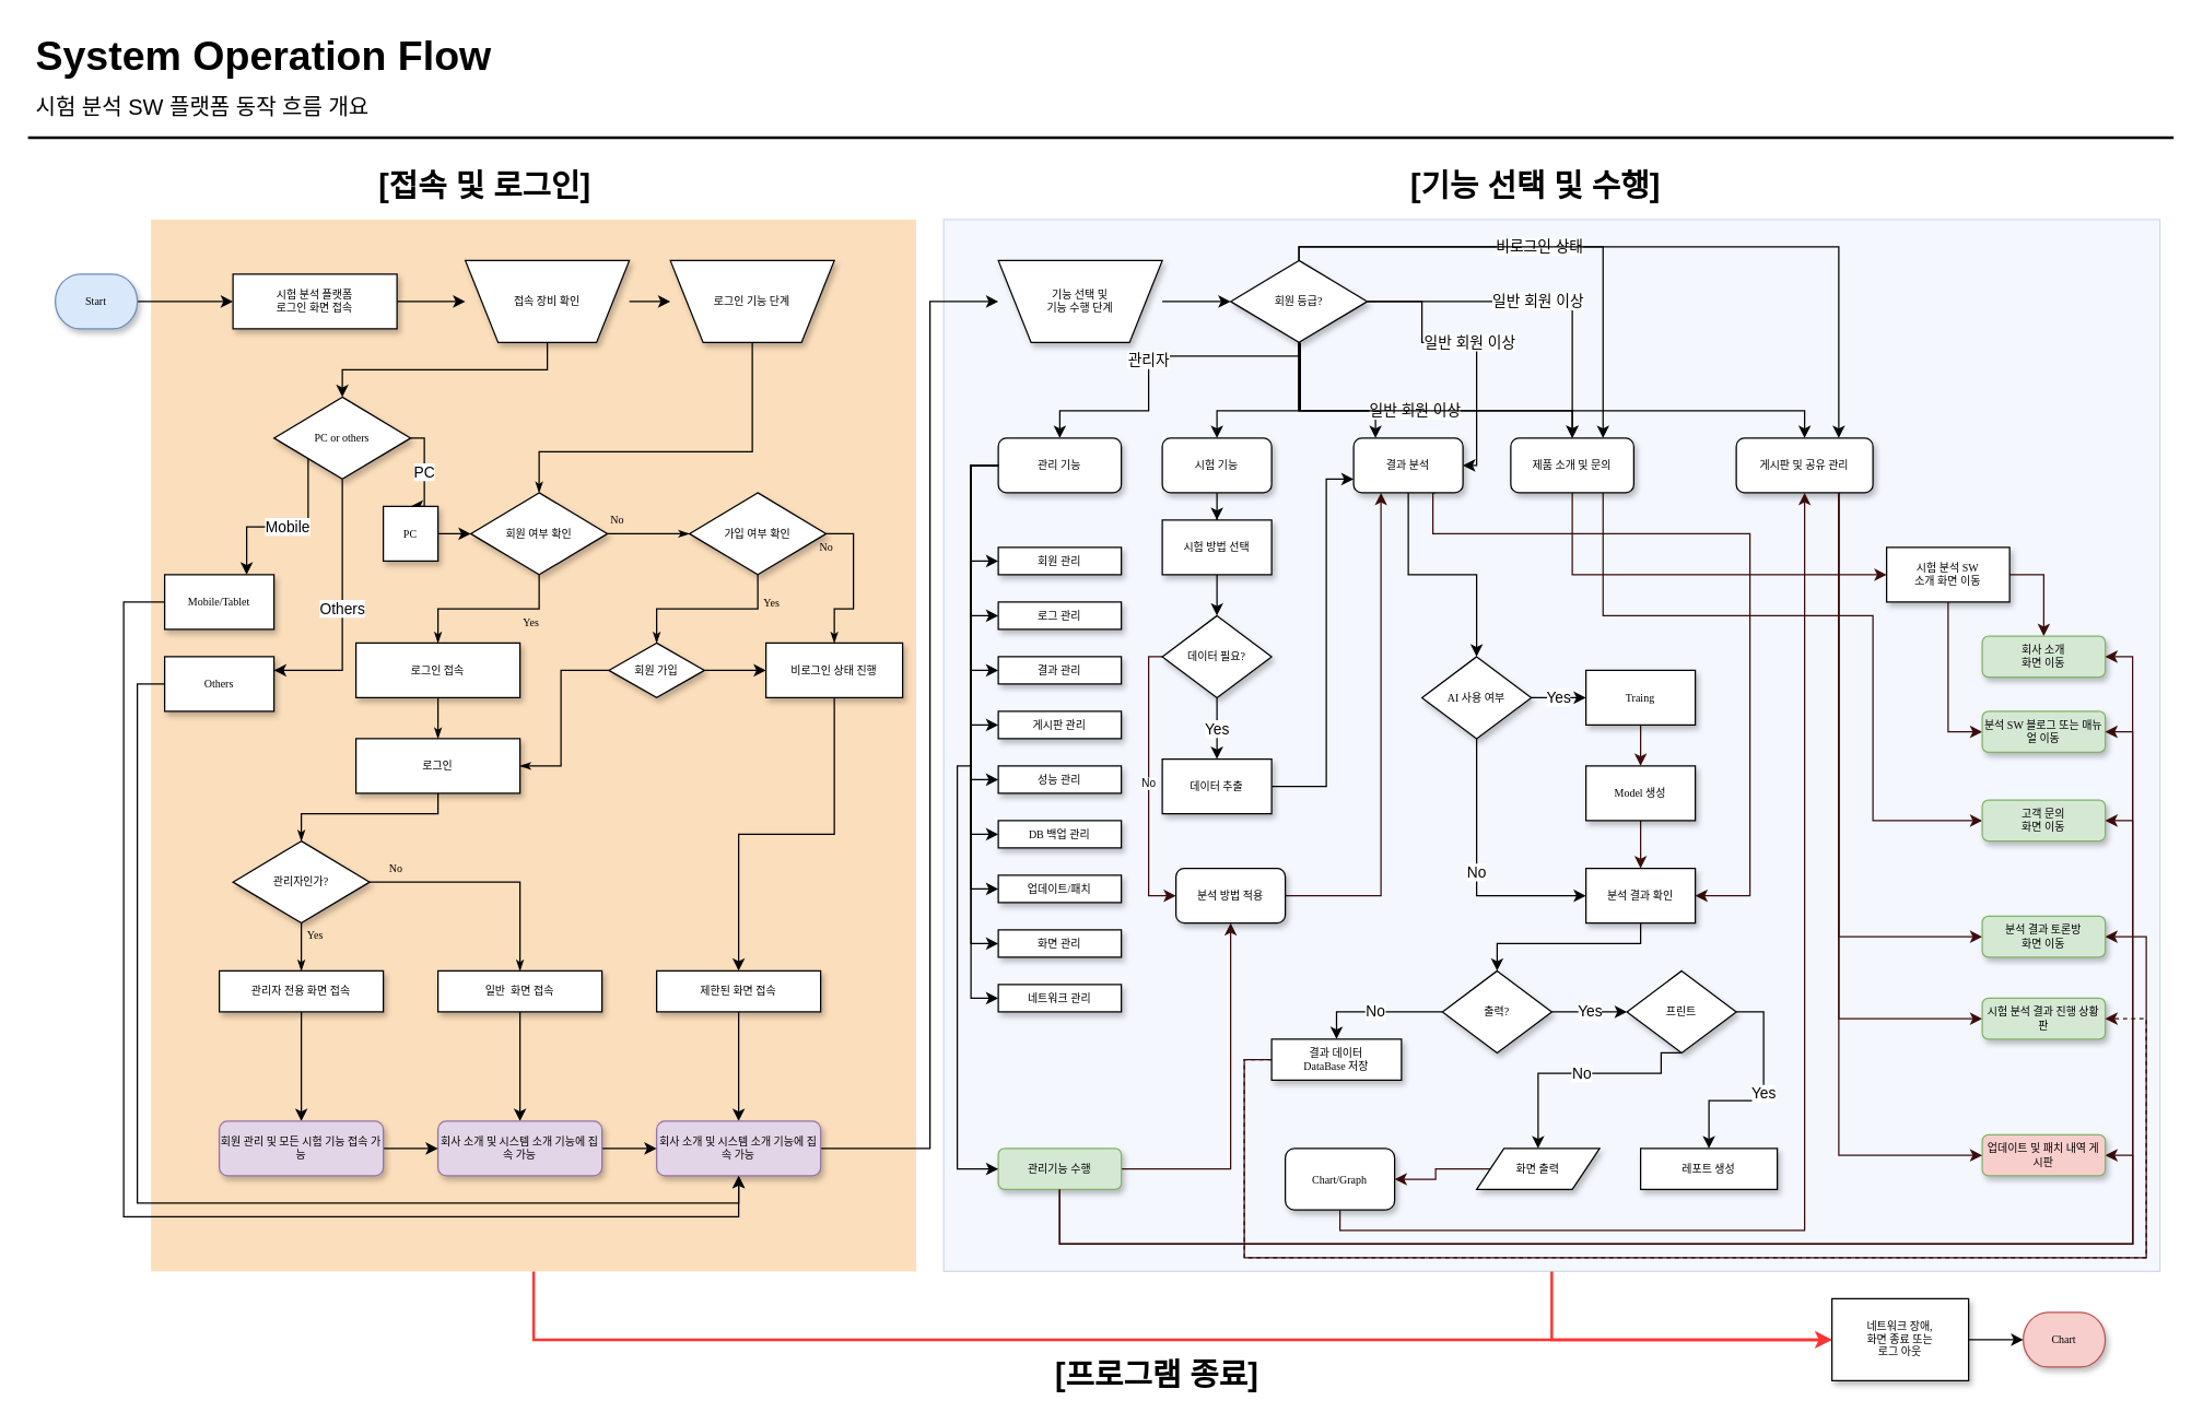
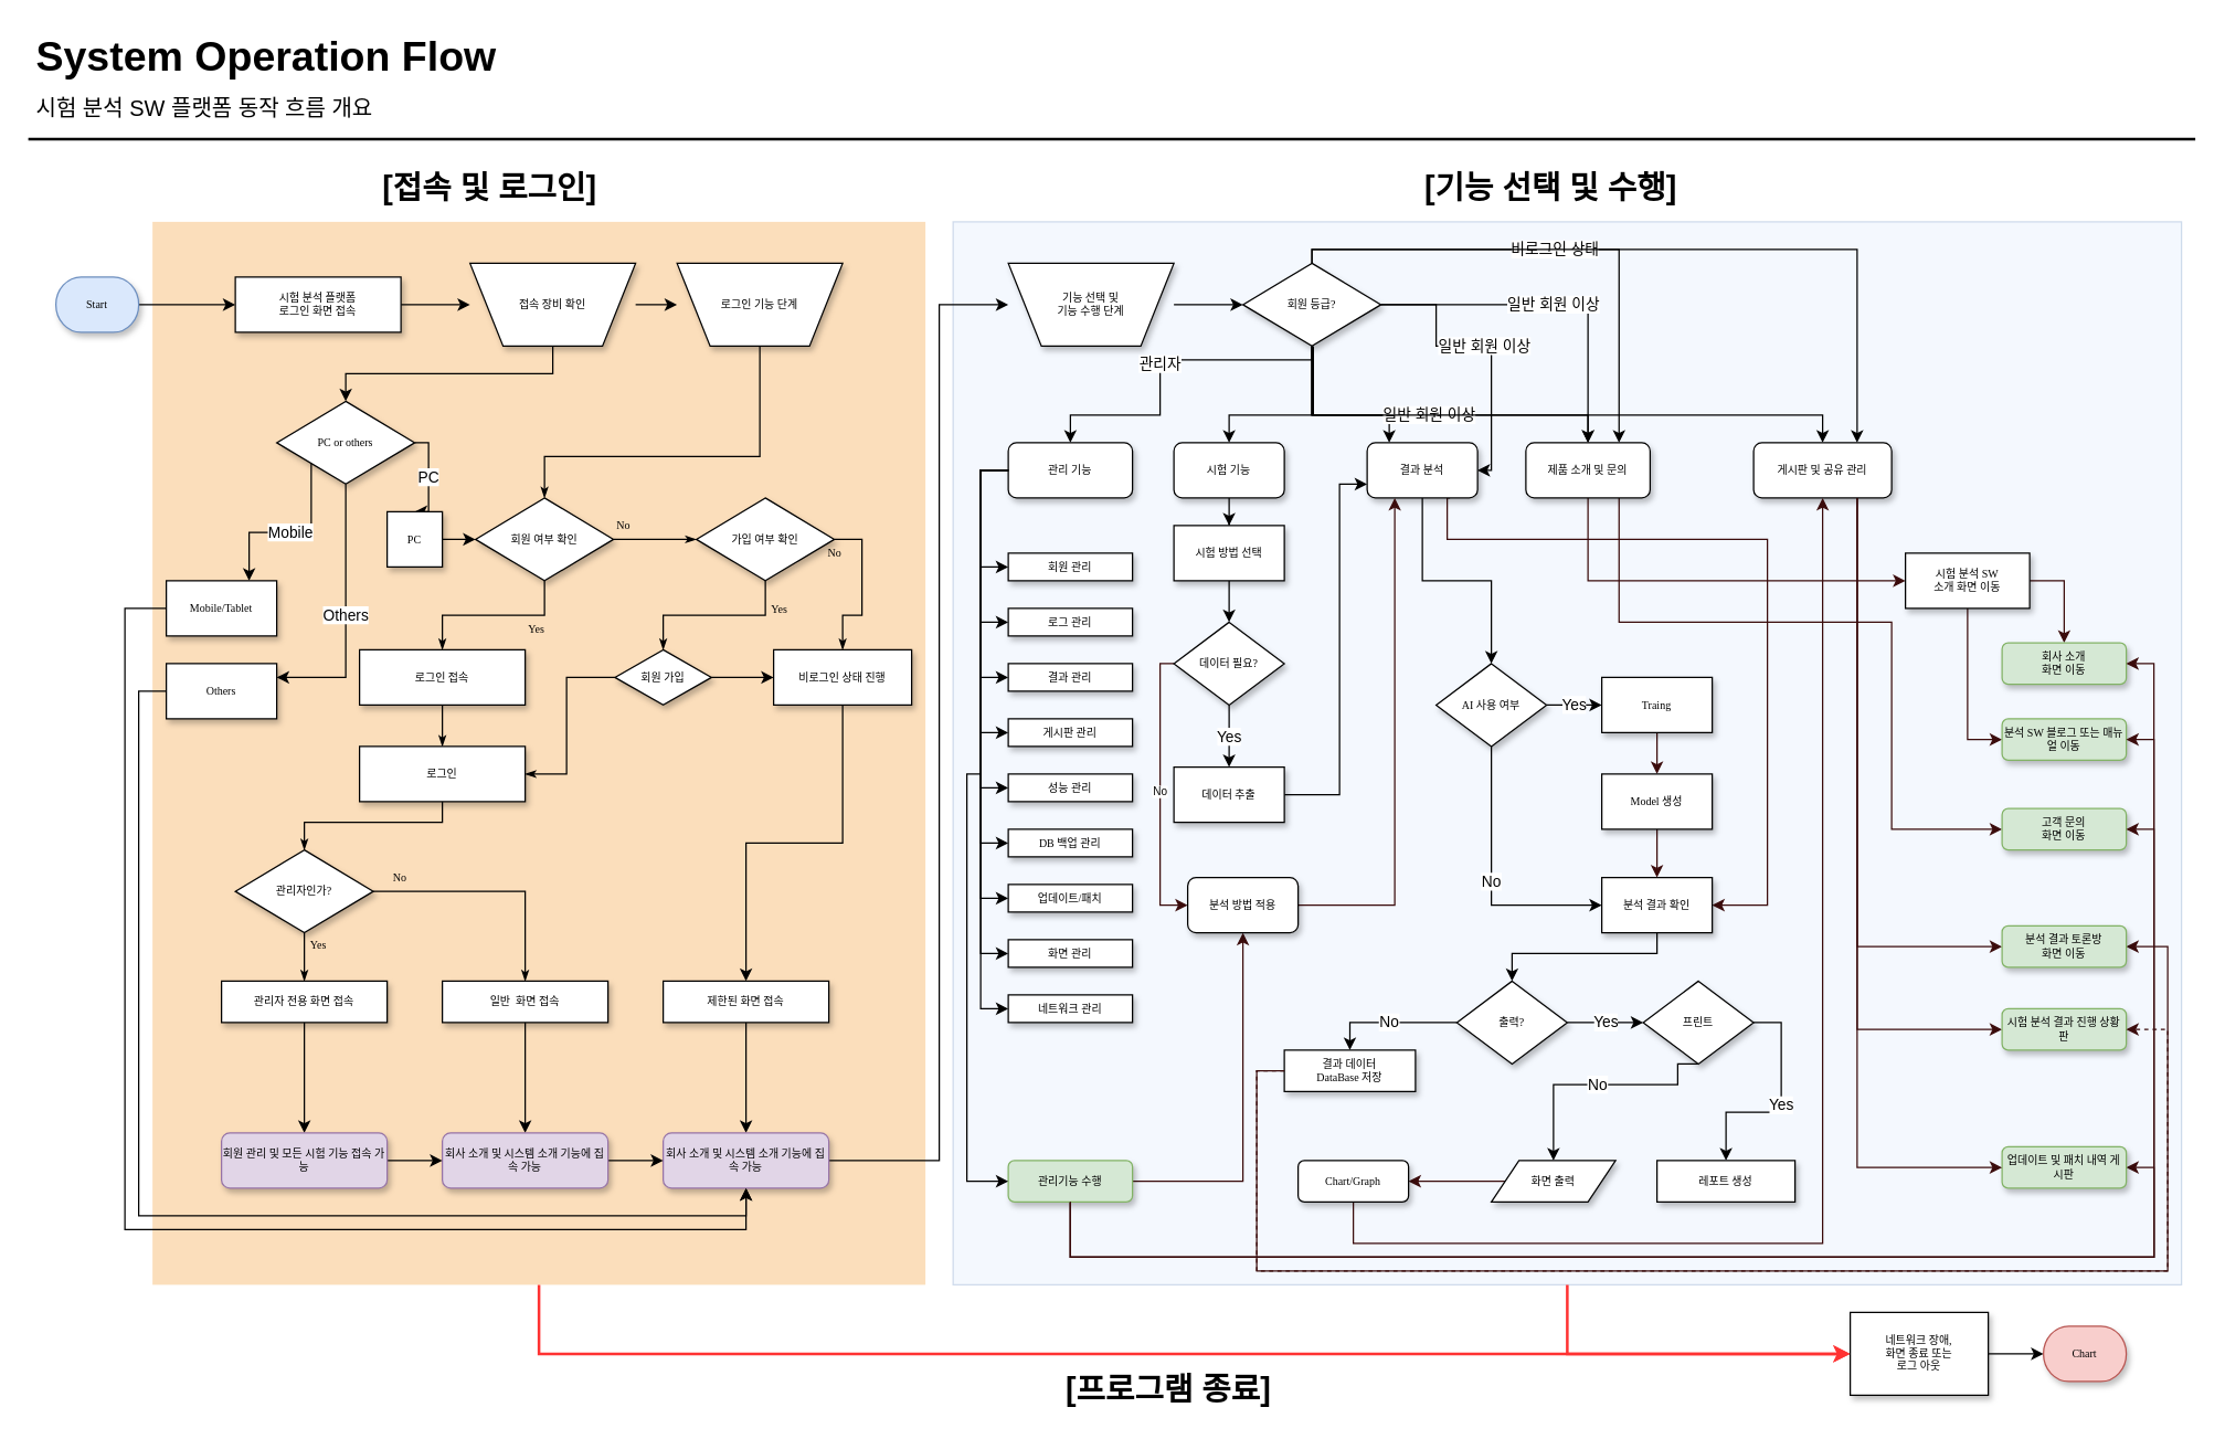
- <mxCell id="148" value="업데이트 및 패치 내역 게시판" style="rounded=1;whiteSpace=wrap;html=1;shadow=1;labelBackgroundColor=none;strokeWidth=1;fontFamily=Verdana;fontSize=8;align=center;fillColor=#f8cecc;strokeColor=#82b366;" parent="1" vertex="1"><mxGeometry x="1450" y="830" width="90" height="30" as="geometry" /></mxCell>
+ <mxCell id="148" value="업데이트 및 패치 내역 게시판" style="rounded=1;whiteSpace=wrap;html=1;shadow=1;labelBackgroundColor=none;strokeWidth=1;fontFamily=Verdana;fontSize=8;align=center;fillColor=#d5e8d4;strokeColor=#82b366;" parent="1" vertex="1"><mxGeometry x="1450" y="830" width="90" height="30" as="geometry" /></mxCell>
- <mxCell id="127" value="Chart/Graph" style="rounded=1;whiteSpace=wrap;html=1;shadow=1;labelBackgroundColor=none;strokeWidth=1;fontFamily=Verdana;fontSize=8;align=center;" parent="1" vertex="1"><mxGeometry x="940" y="840" width="80" height="45" as="geometry" /></mxCell>
+ <mxCell id="127" value="Chart/Graph" style="rounded=1;whiteSpace=wrap;html=1;shadow=1;labelBackgroundColor=none;strokeWidth=1;fontFamily=Verdana;fontSize=8;align=center;" parent="1" vertex="1"><mxGeometry x="940" y="840" width="80" height="30" as="geometry" /></mxCell>
